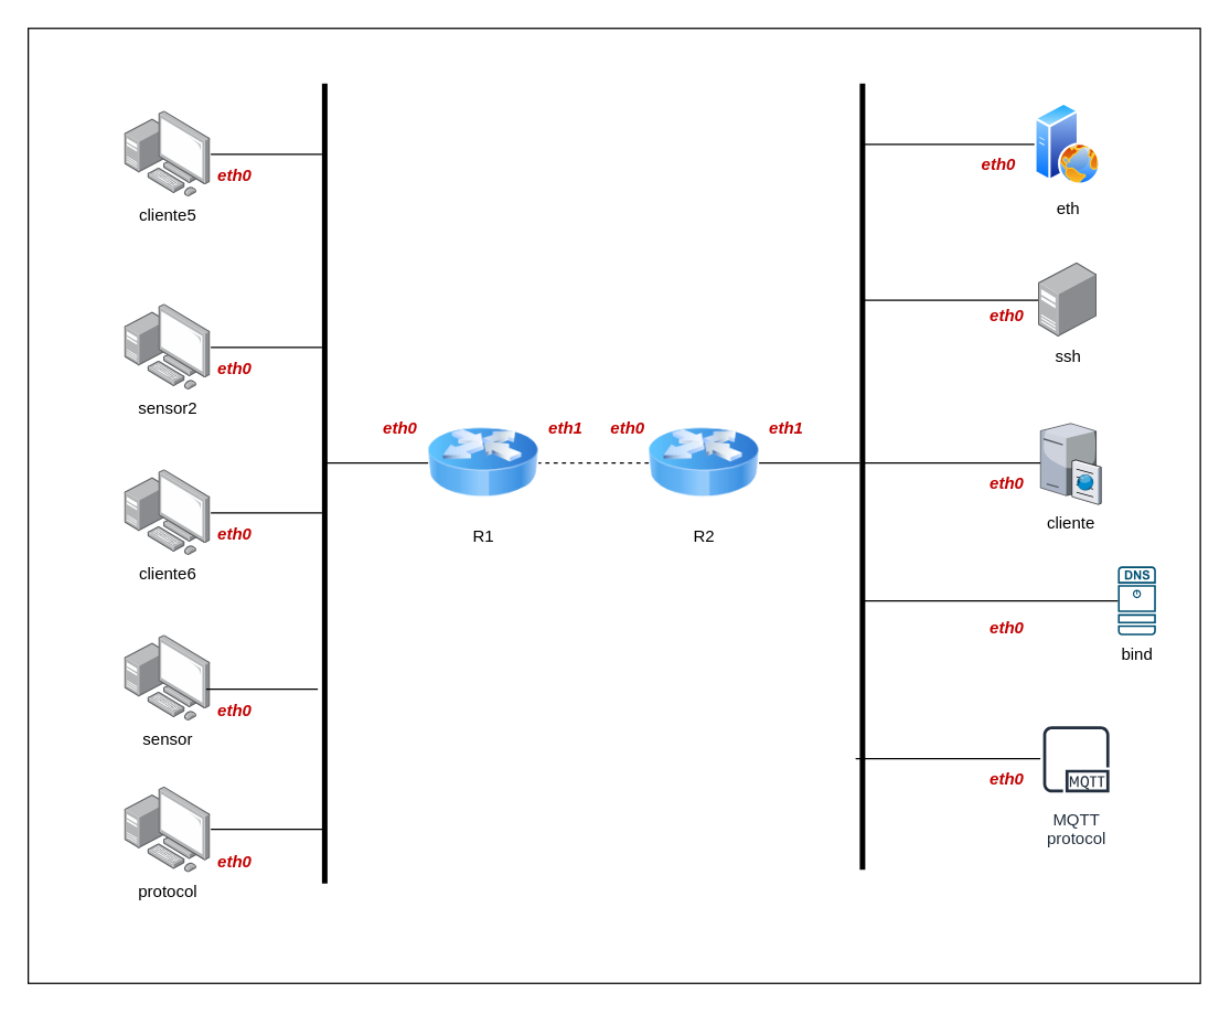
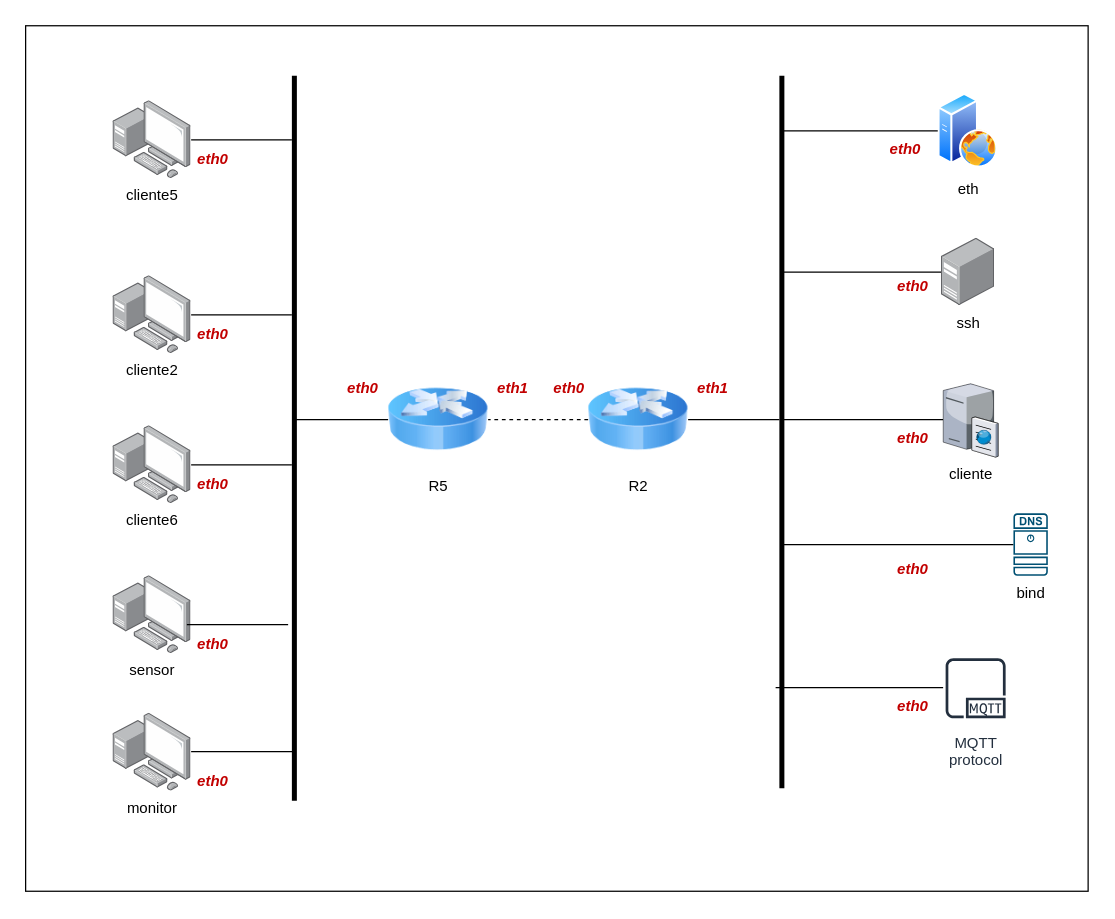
- <mxCell id="12" value="sensor2" style="image;points=[];aspect=fixed;html=1;align=center;shadow=0;dashed=0;image=img/lib/allied_telesis/computer_and_terminals/Personal_Computer_with_Server.svg;" parent="1" vertex="1"><mxGeometry x="90" y="220" width="62.4" height="62.4" as="geometry" /></mxCell>
+ <mxCell id="12" value="cliente2" style="image;points=[];aspect=fixed;html=1;align=center;shadow=0;dashed=0;image=img/lib/allied_telesis/computer_and_terminals/Personal_Computer_with_Server.svg;" parent="1" vertex="1"><mxGeometry x="90" y="220" width="62.4" height="62.4" as="geometry" /></mxCell>
- <mxCell id="3" value="R1" style="image;html=1;image=img/lib/clip_art/networking/Router_Icon_128x128.png" parent="1" vertex="1"><mxGeometry x="310" y="295" width="80" height="80" as="geometry" /></mxCell>
+ <mxCell id="3" value="R5" style="image;html=1;image=img/lib/clip_art/networking/Router_Icon_128x128.png" parent="1" vertex="1"><mxGeometry x="310" y="295" width="80" height="80" as="geometry" /></mxCell>
- <mxCell id="36" value="protocol" style="image;points=[];aspect=fixed;html=1;align=center;shadow=0;dashed=0;image=img/lib/allied_telesis/computer_and_terminals/Personal_Computer_with_Server.svg;" vertex="1" parent="1"><mxGeometry x="90" y="570" width="62.4" height="62.4" as="geometry" /></mxCell>
+ <mxCell id="36" value="monitor" style="image;points=[];aspect=fixed;html=1;align=center;shadow=0;dashed=0;image=img/lib/allied_telesis/computer_and_terminals/Personal_Computer_with_Server.svg;" vertex="1" parent="1"><mxGeometry x="90" y="570" width="62.4" height="62.4" as="geometry" /></mxCell>
